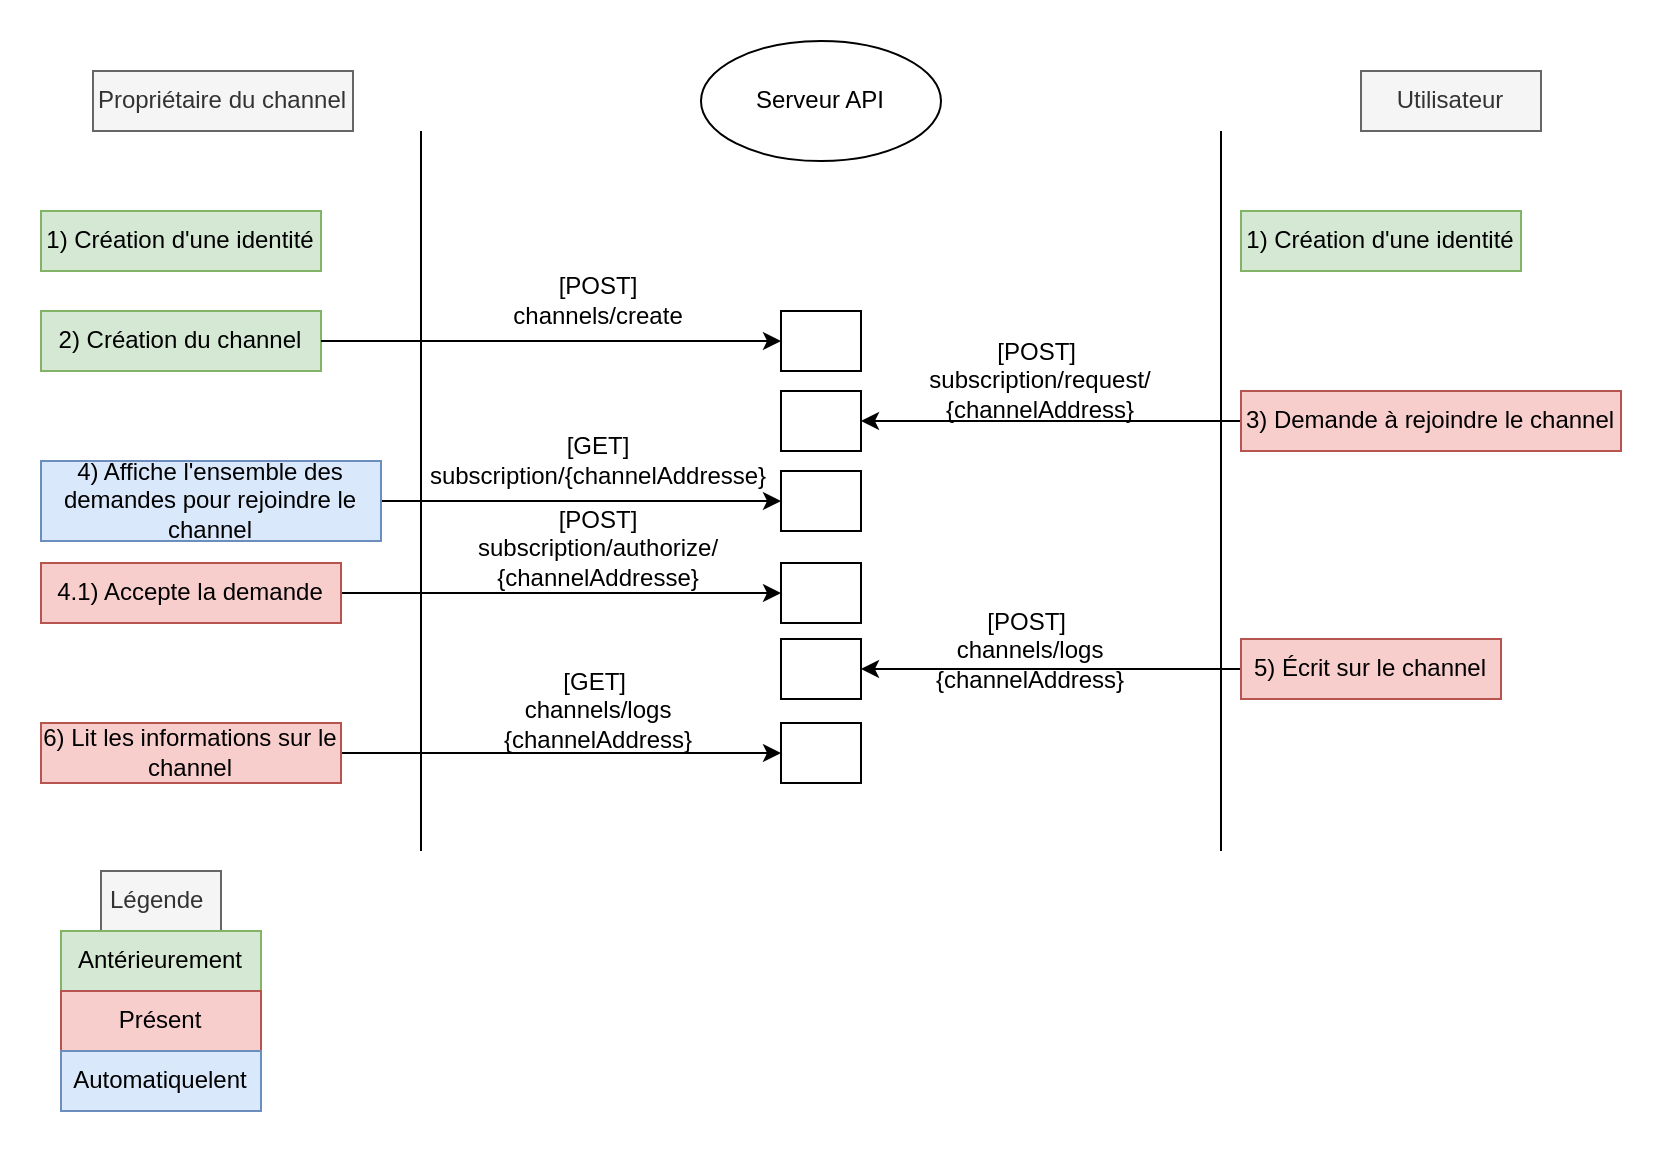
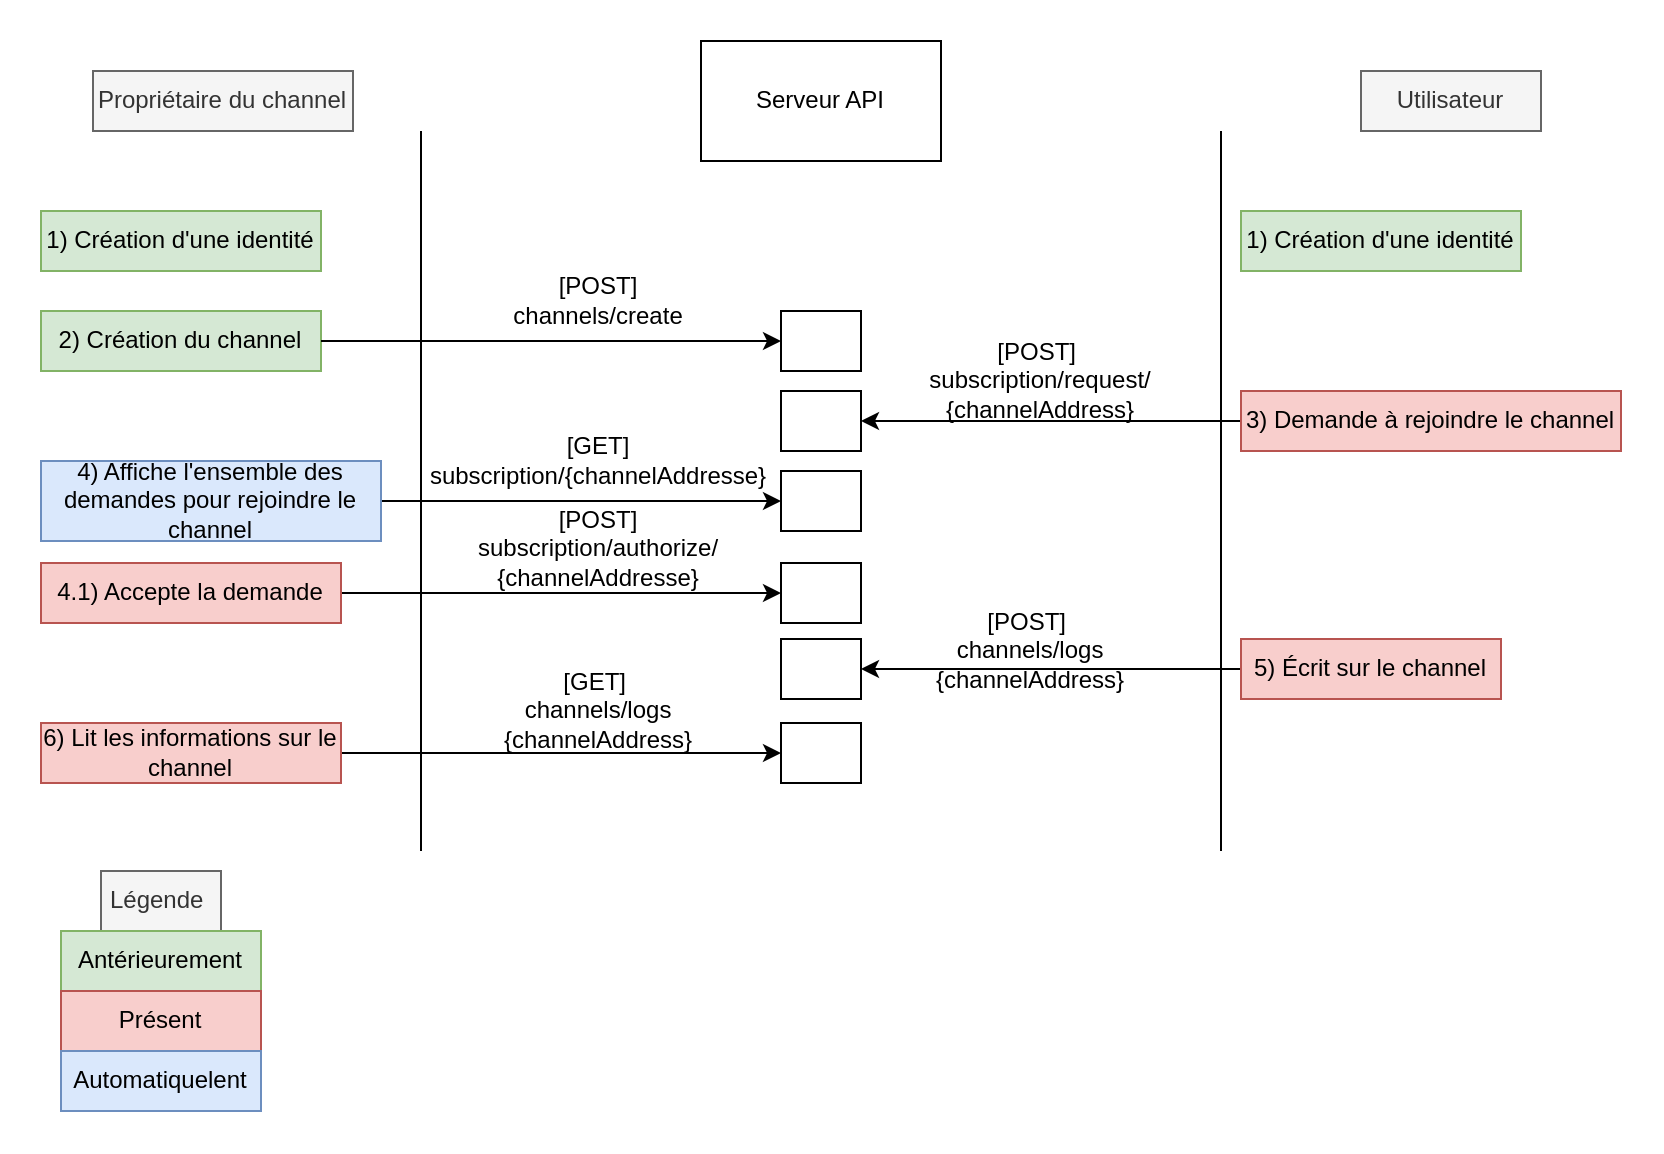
- <mxCell id="4" value="Serveur API" style="ellipse;whiteSpace=wrap;html=1;" vertex="1" parent="1"><mxGeometry x="350" width="120" height="60" as="geometry" y="20" /></mxCell>
+ <mxCell id="4" value="Serveur API" style="rounded=0;whiteSpace=wrap;html=1;" vertex="1" parent="1"><mxGeometry x="350" width="120" height="60" as="geometry" y="20" /></mxCell>
